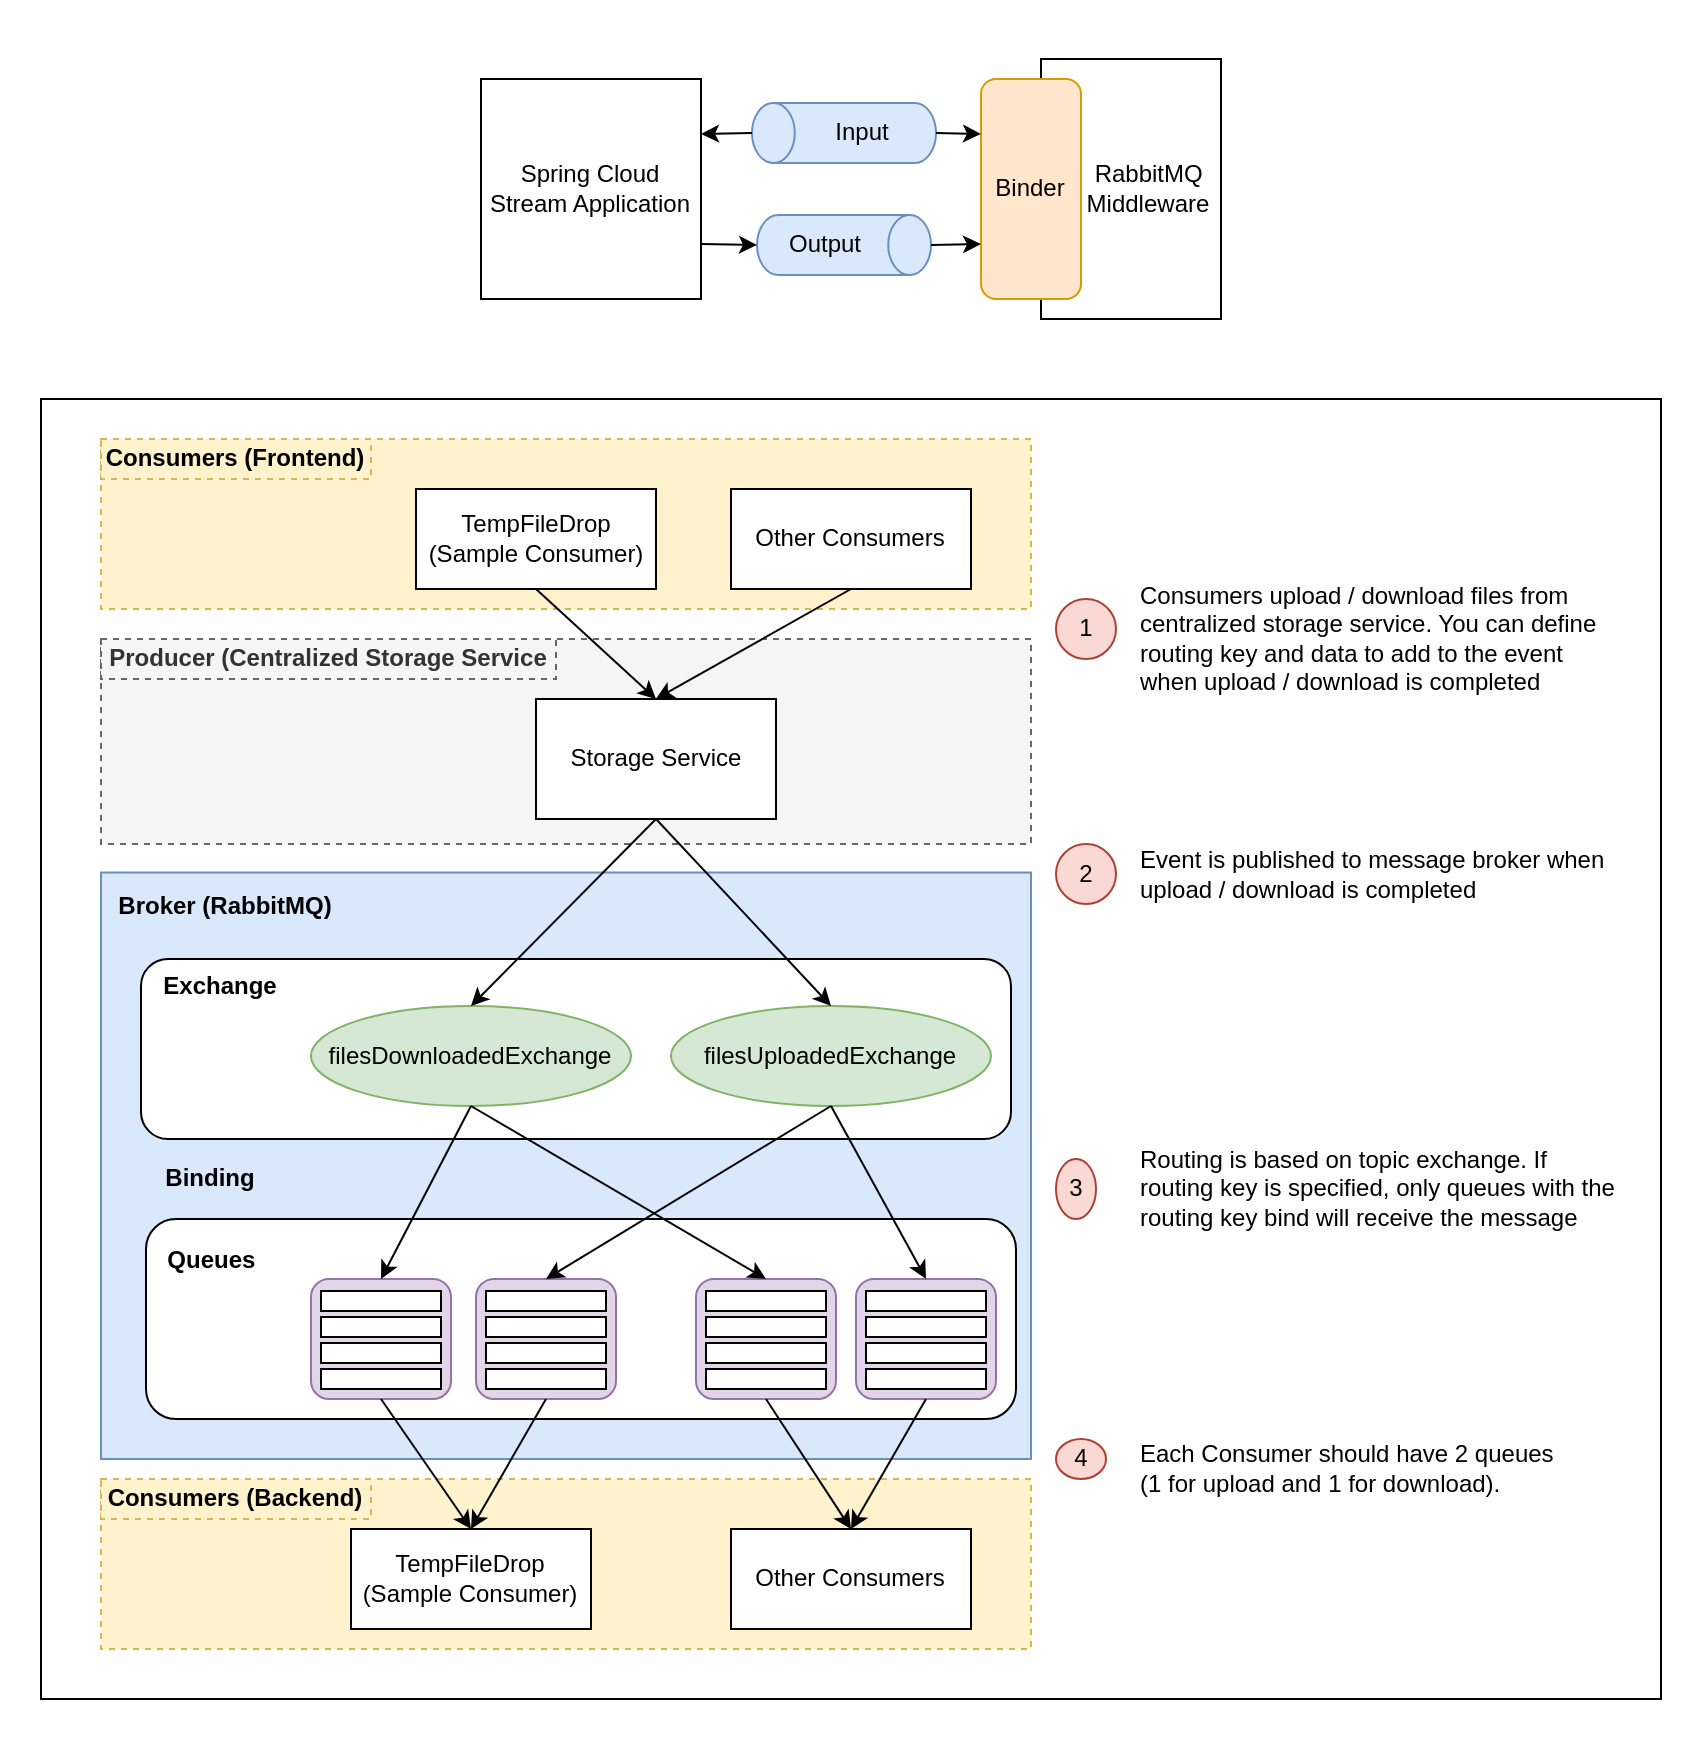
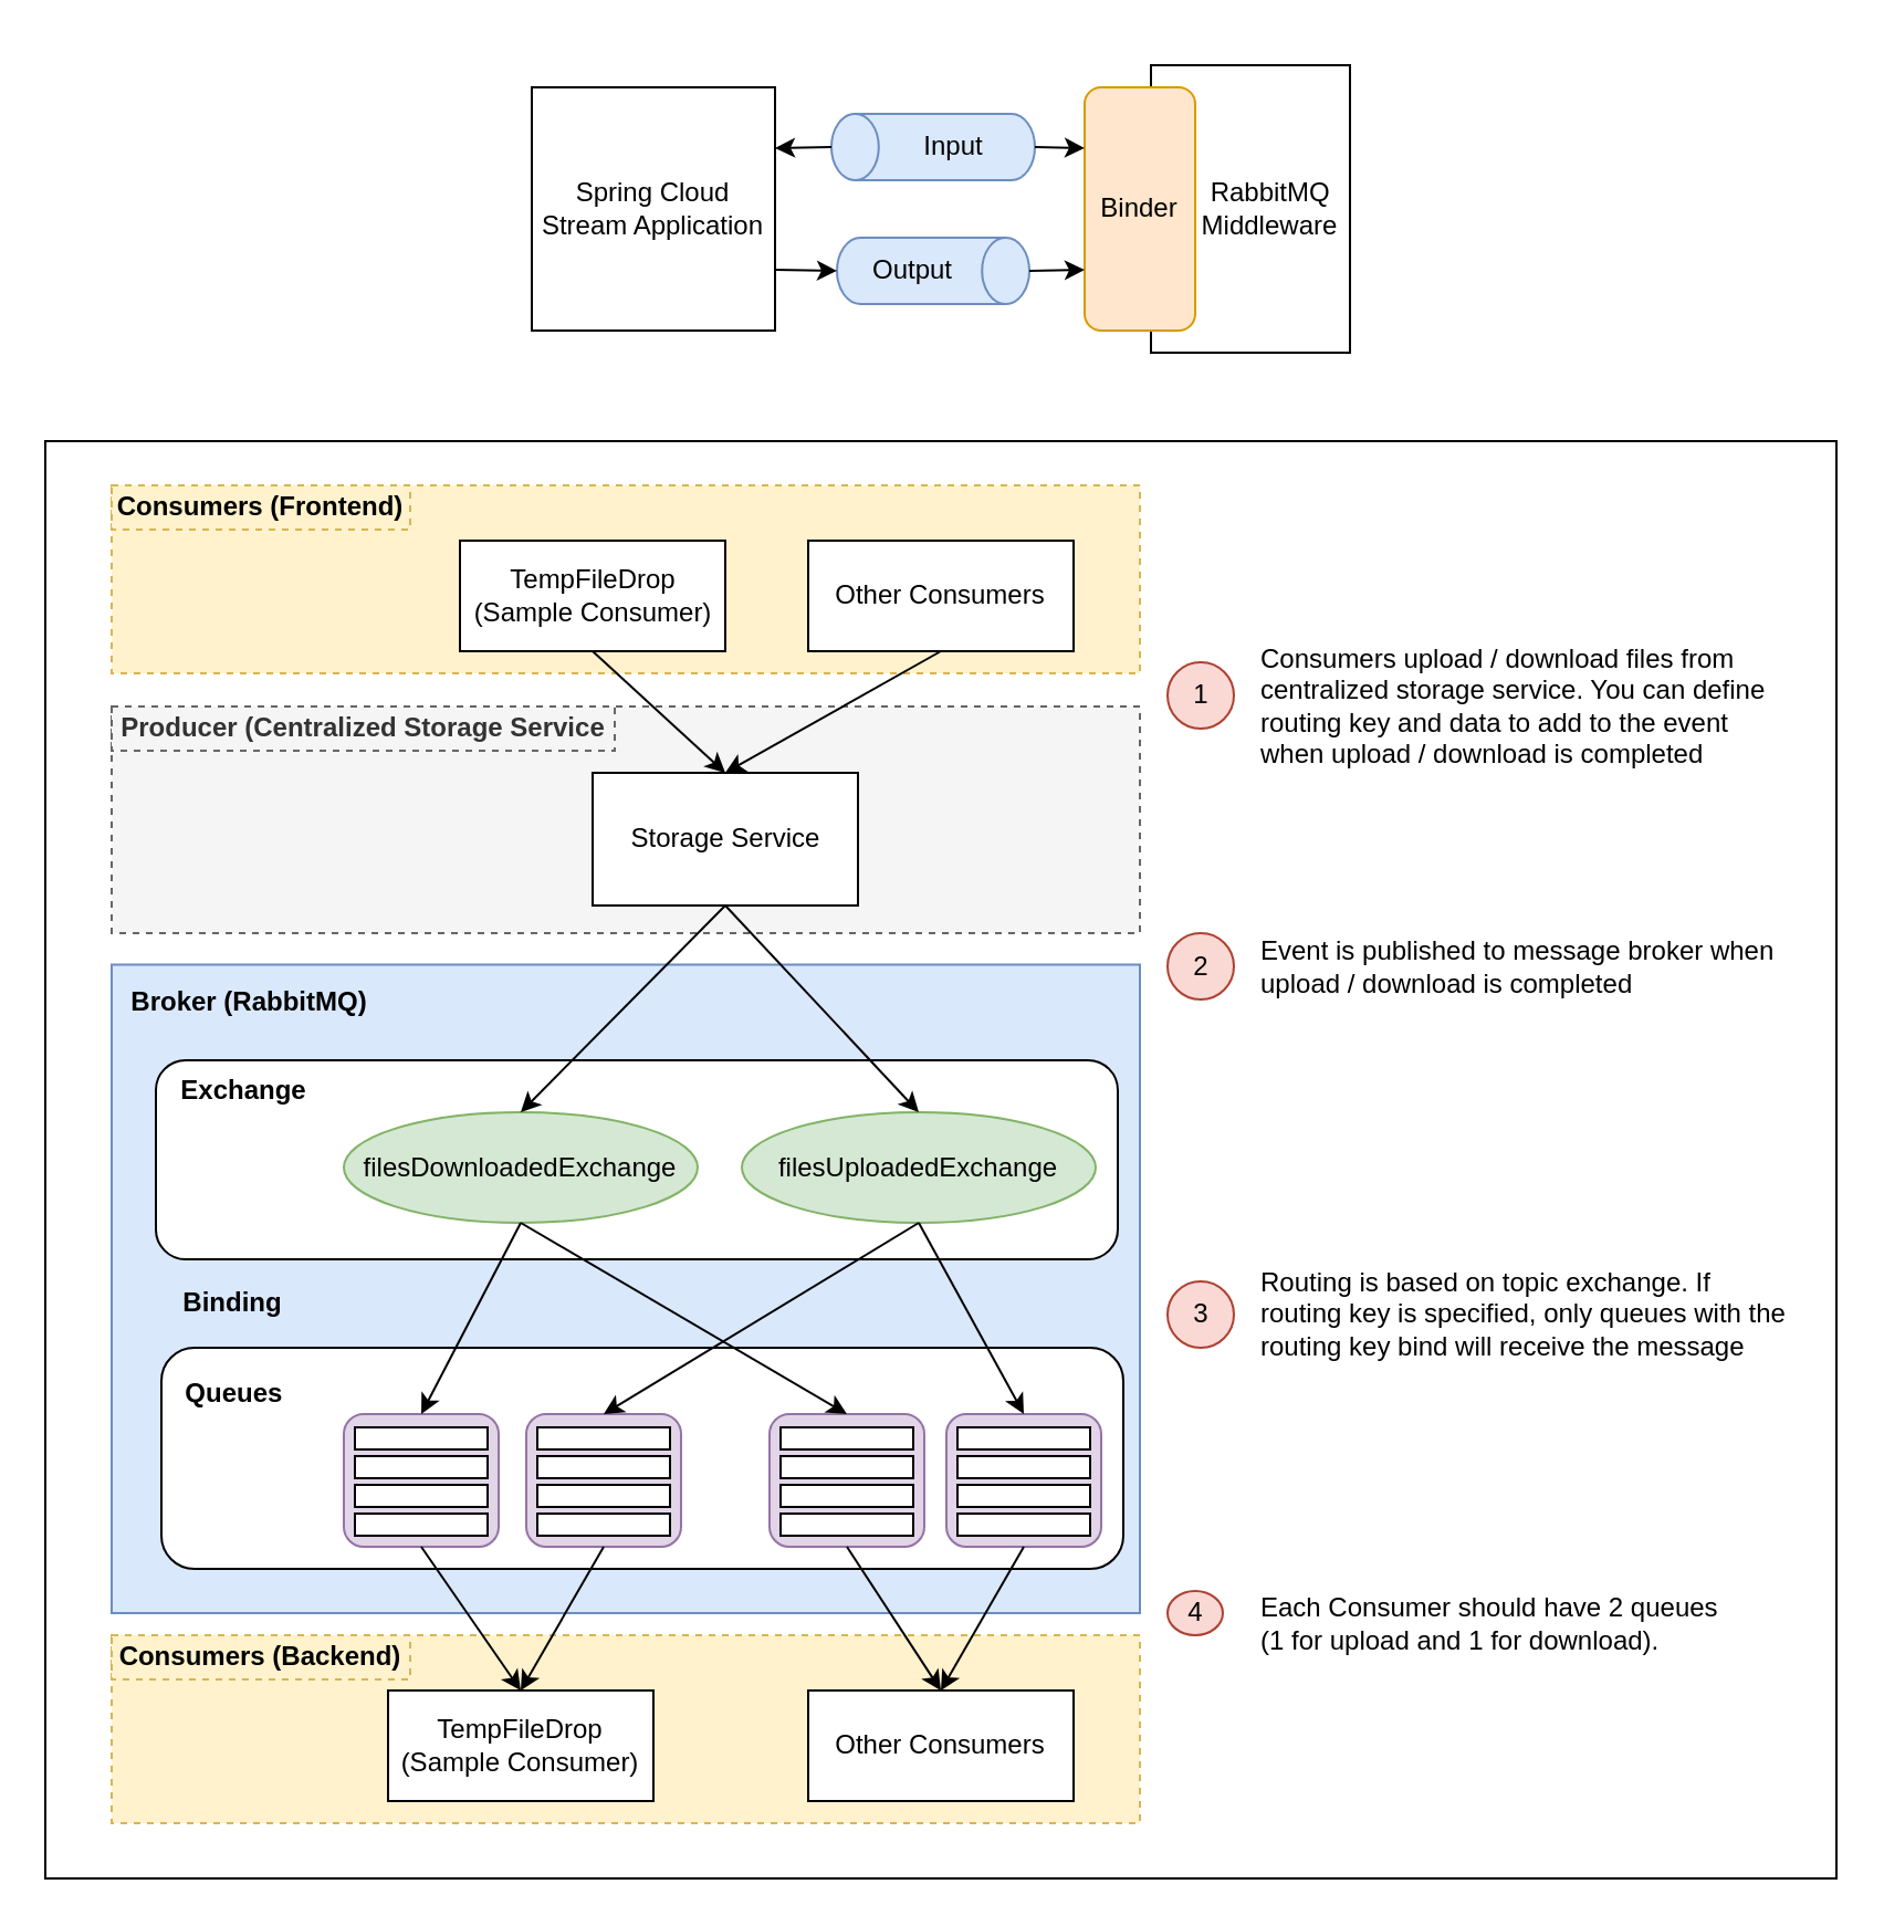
- <mxCell id="72" value="3" style="ellipse;whiteSpace=wrap;html=1;aspect=fixed;strokeColor=#ae4132;align=center;fillColor=#fad9d5;" vertex="1" parent="1"><mxGeometry x="527.5" y="579" width="20" height="30" as="geometry" /></mxCell>
+ <mxCell id="72" value="3" style="ellipse;whiteSpace=wrap;html=1;aspect=fixed;strokeColor=#ae4132;align=center;fillColor=#fad9d5;" vertex="1" parent="1"><mxGeometry x="527.5" y="579" width="30" height="30" as="geometry" /></mxCell>
